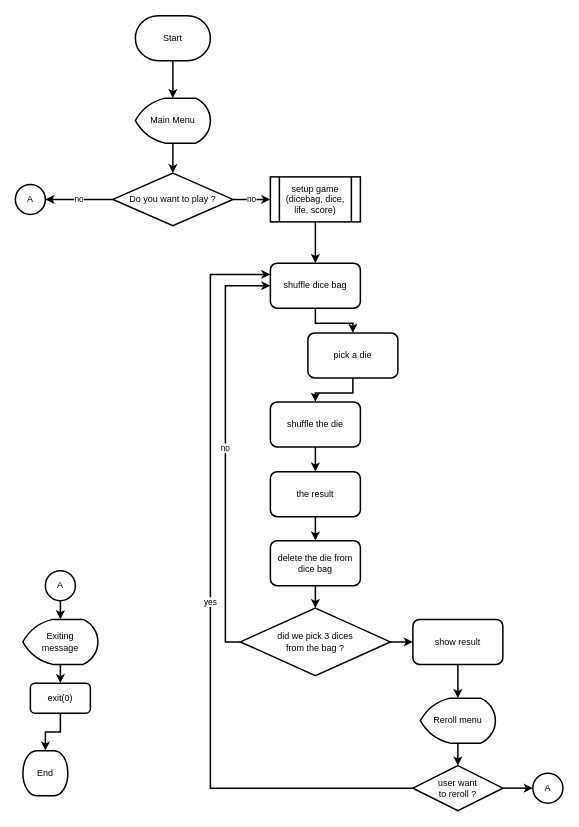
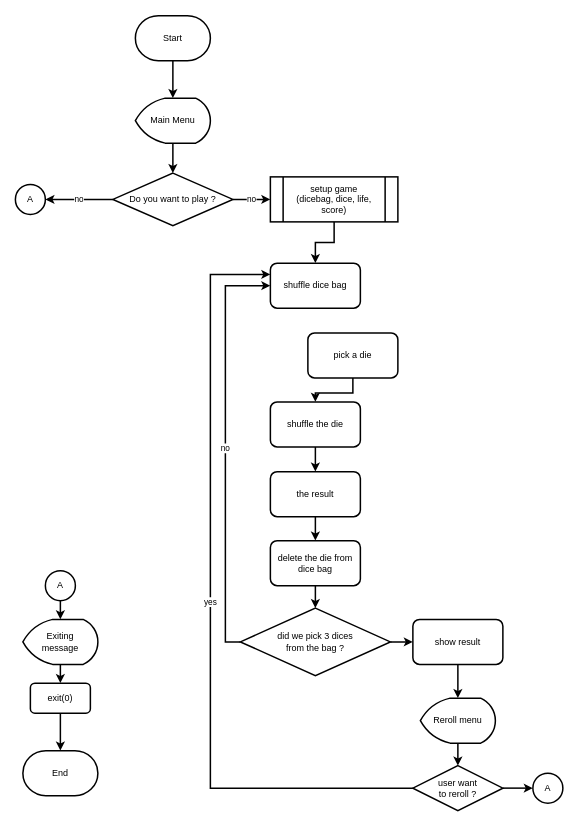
- <mxCell id="11" value="setup game&lt;div&gt;(dicebag, dice, life, score)&lt;/div&gt;" style="shape=process;whiteSpace=wrap;html=1;backgroundOutline=1;strokeWidth=2;" vertex="1" parent="1"><mxGeometry x="360" y="235" width="120" height="60" as="geometry" /></mxCell>
+ <mxCell id="11" value="setup game&lt;div&gt;(dicebag, dice, life, score)&lt;/div&gt;" style="shape=process;whiteSpace=wrap;html=1;backgroundOutline=1;strokeWidth=2;" vertex="1" parent="1"><mxGeometry x="360" y="235" width="170" height="60" as="geometry" /></mxCell>
- <mxCell id="12" style="edgeStyle=orthogonalEdgeStyle;rounded=0;orthogonalLoop=1;jettySize=auto;html=1;strokeWidth=2;" edge="1" parent="1" source="13" target="15"><mxGeometry relative="1" as="geometry" /></mxCell>
- <mxCell id="39" value="End" style="strokeWidth=2;html=1;shape=mxgraph.flowchart.terminator;whiteSpace=wrap;" vertex="1" parent="1"><mxGeometry x="30" y="1000" width="60" height="60" as="geometry" /></mxCell>
+ <mxCell id="39" value="End" style="strokeWidth=2;html=1;shape=mxgraph.flowchart.terminator;whiteSpace=wrap;" vertex="1" parent="1"><mxGeometry x="30" y="1000" width="100" height="60" as="geometry" /></mxCell>
